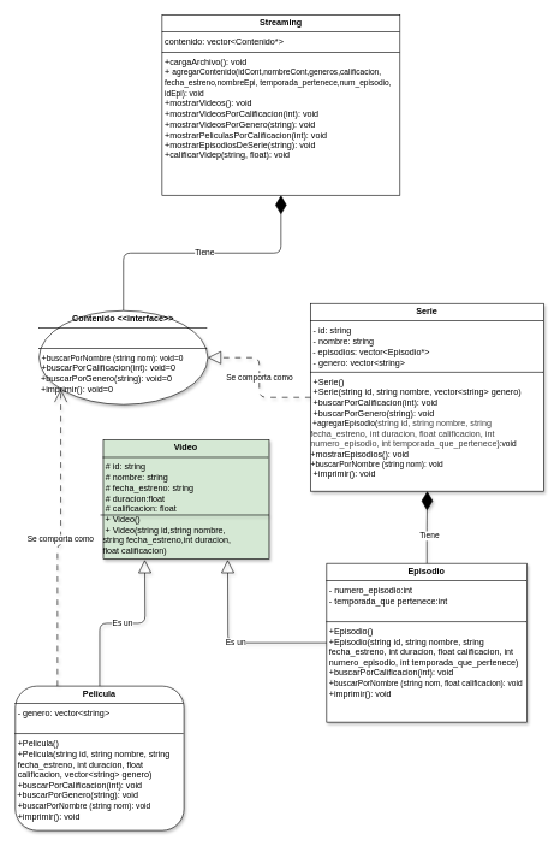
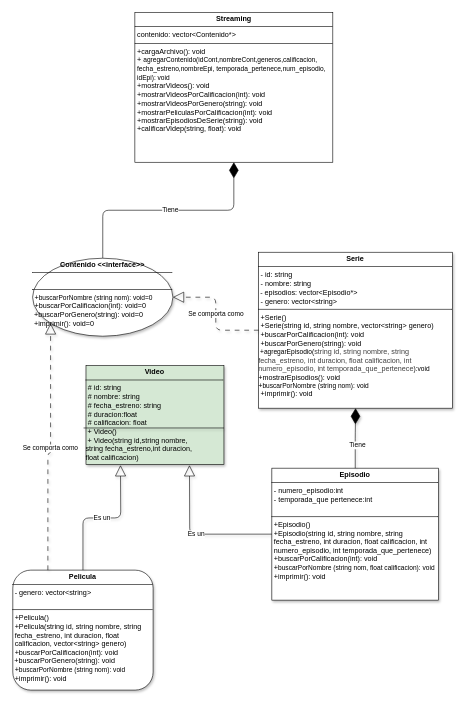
- <mxCell id="16" value="Se comporta como" style="endArrow=open;endSize=16;endFill=0;html=1;exitX=0.25;exitY=0;exitDx=0;exitDy=0;edgeStyle=orthogonalEdgeStyle;dashed=1;dashPattern=8 8;shadow=1;" parent="1" source="4" target="14" edge="1"><mxGeometry x="-0.001" width="160" relative="1" as="geometry"><mxPoint x="440.41" y="560" as="sourcePoint" /><mxPoint x="83.41" y="580" as="targetPoint" /><mxPoint as="offset" /><Array as="points"><mxPoint x="79.41" y="755" /><mxPoint x="83.41" y="755" /></Array></mxGeometry></mxCell>
+ <mxCell id="16" value="Se comporta como" style="endArrow=block;endSize=16;endFill=0;html=1;exitX=0.25;exitY=0;exitDx=0;exitDy=0;edgeStyle=orthogonalEdgeStyle;dashed=1;dashPattern=8 8;shadow=1;" parent="1" source="4" target="14" edge="1"><mxGeometry x="-0.001" width="160" relative="1" as="geometry"><mxPoint x="440.41" y="560" as="sourcePoint" /><mxPoint x="83.41" y="580" as="targetPoint" /><mxPoint as="offset" /><Array as="points"><mxPoint x="79.41" y="755" /><mxPoint x="83.41" y="755" /></Array></mxGeometry></mxCell>
